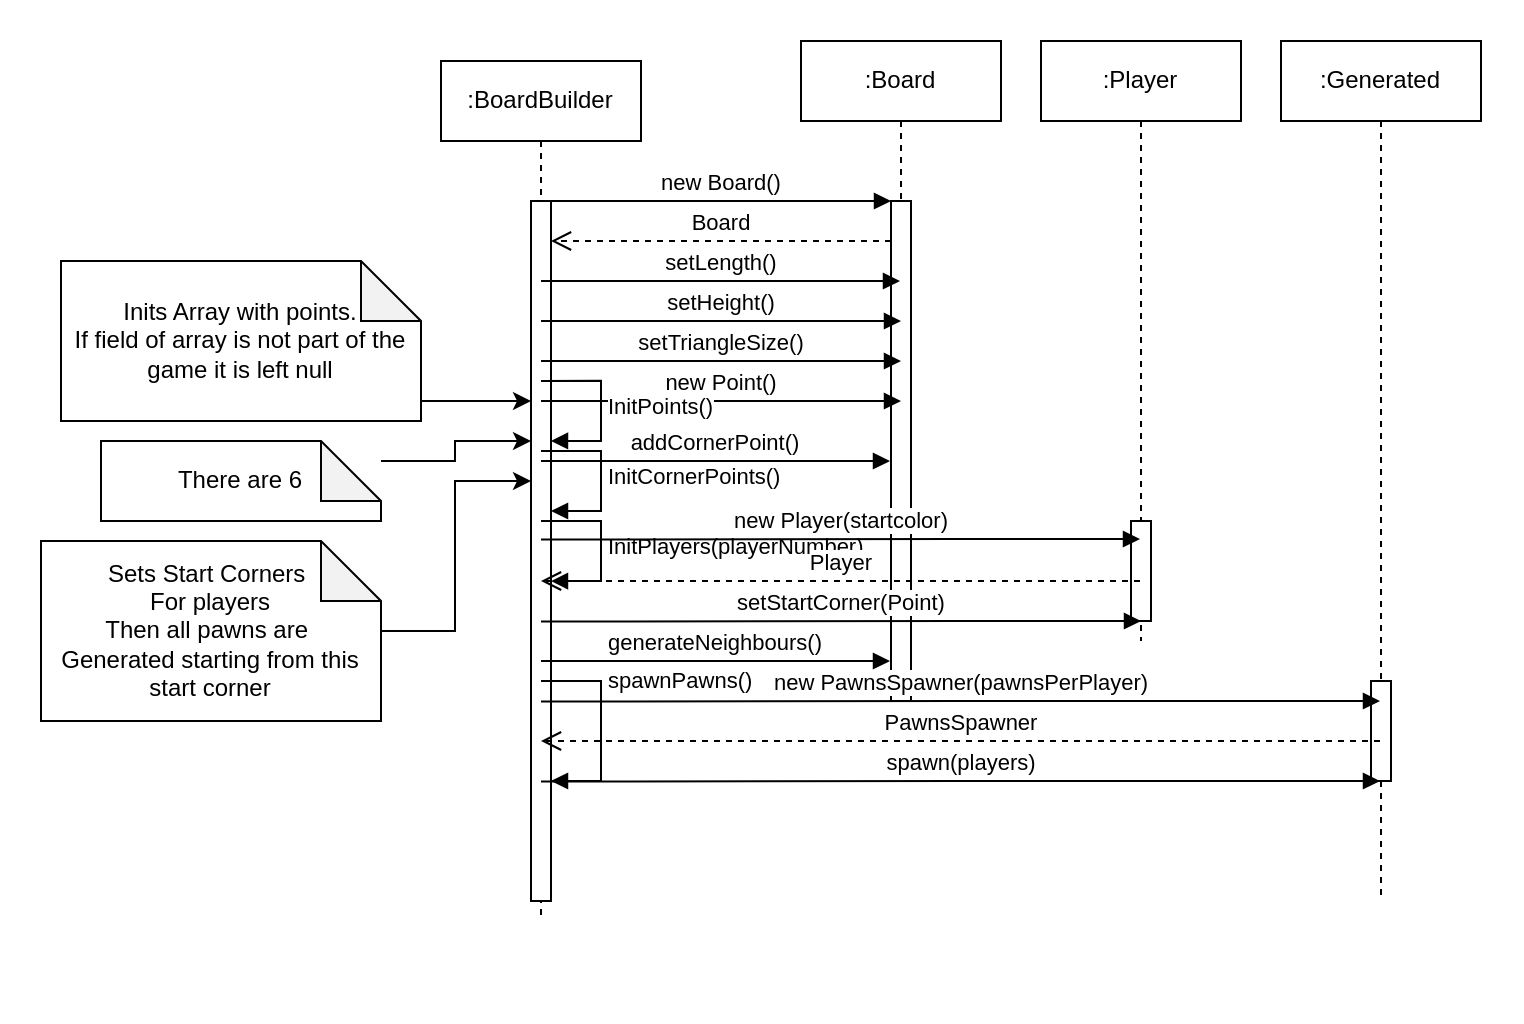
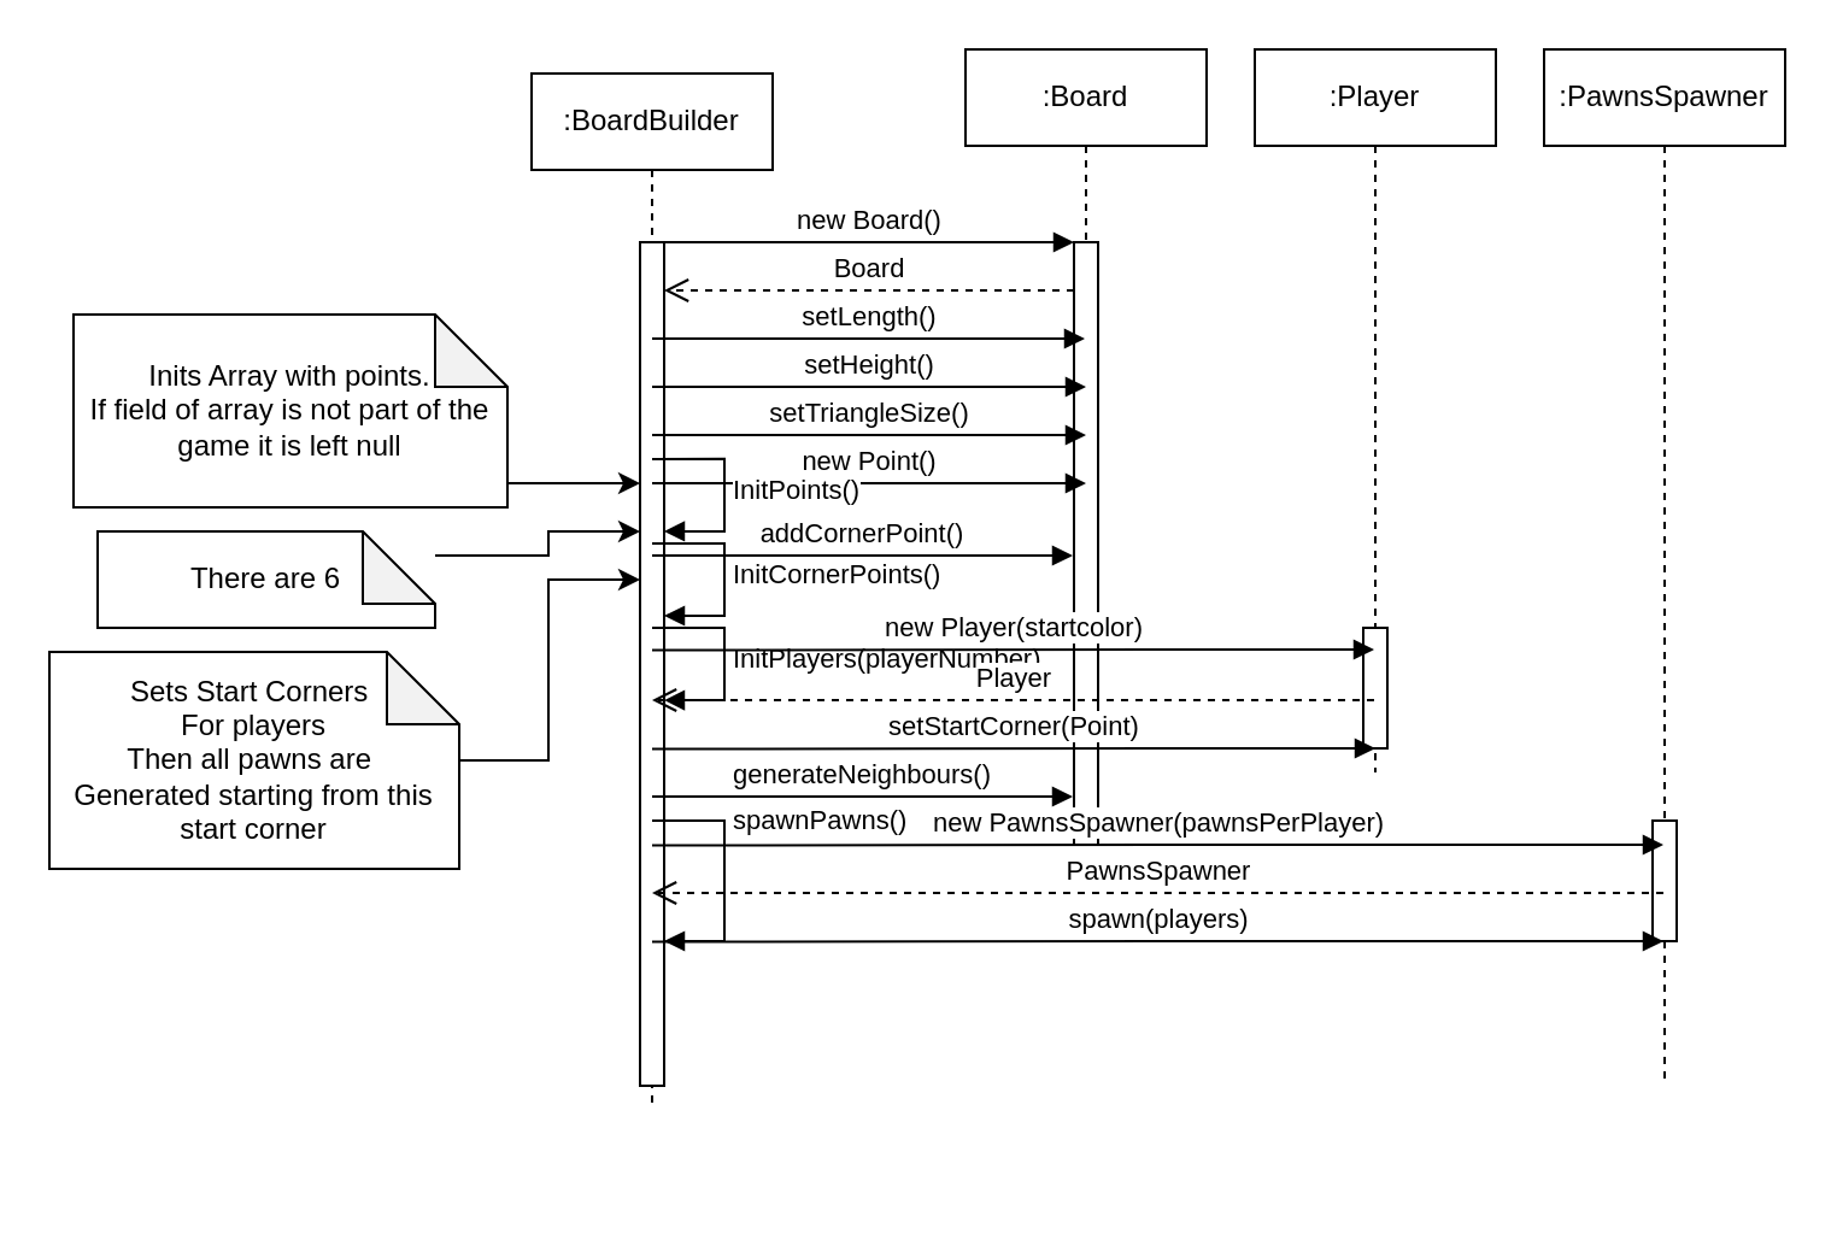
- <mxCell id="29" value=":Generated" style="shape=umlLifeline;perimeter=lifelinePerimeter;whiteSpace=wrap;html=1;container=0;dropTarget=0;collapsible=0;recursiveResize=0;outlineConnect=0;portConstraint=eastwest;newEdgeStyle={&quot;edgeStyle&quot;:&quot;elbowEdgeStyle&quot;,&quot;elbow&quot;:&quot;vertical&quot;,&quot;curved&quot;:0,&quot;rounded&quot;:0};" vertex="1" parent="1"><mxGeometry x="640" y="20" width="100" height="430" as="geometry" /></mxCell>
+ <mxCell id="29" value=":PawnsSpawner" style="shape=umlLifeline;perimeter=lifelinePerimeter;whiteSpace=wrap;html=1;container=0;dropTarget=0;collapsible=0;recursiveResize=0;outlineConnect=0;portConstraint=eastwest;newEdgeStyle={&quot;edgeStyle&quot;:&quot;elbowEdgeStyle&quot;,&quot;elbow&quot;:&quot;vertical&quot;,&quot;curved&quot;:0,&quot;rounded&quot;:0};" vertex="1" parent="1"><mxGeometry x="640" y="20" width="100" height="430" as="geometry" /></mxCell>
- <mxCell id="16" value="There are 6" style="shape=note;whiteSpace=wrap;html=1;backgroundOutline=1;darkOpacity=0.05;" vertex="1" parent="1"><mxGeometry x="50" y="220" width="140" height="40" as="geometry" /></mxCell>
+ <mxCell id="16" value="There are 6" style="shape=note;whiteSpace=wrap;html=1;backgroundOutline=1;darkOpacity=0.05;" vertex="1" parent="1"><mxGeometry x="40" y="220" width="140" height="40" as="geometry" /></mxCell>
